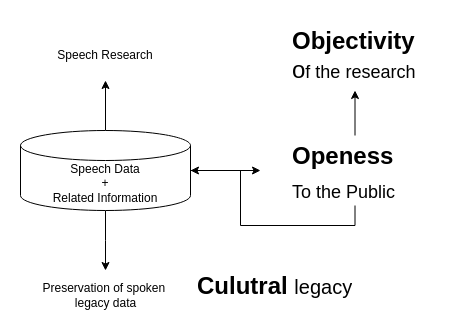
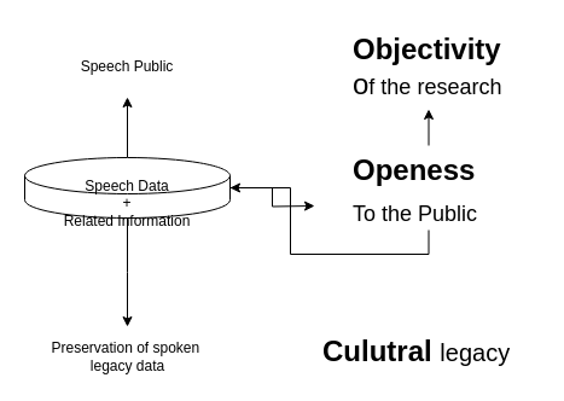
- <mxCell id="6" value="Speech Research" style="text;html=1;align=center;verticalAlign=middle;whiteSpace=wrap;rounded=0;" vertex="1" parent="1"><mxGeometry x="45" y="40" width="120" height="30" as="geometry" /></mxCell>
+ <mxCell id="6" value="Speech Public" style="text;html=1;align=center;verticalAlign=middle;whiteSpace=wrap;rounded=0;" vertex="1" parent="1"><mxGeometry x="45" y="40" width="120" height="30" as="geometry" /></mxCell>
- <mxCell id="5" value="Speech Data&lt;div&gt;+&lt;/div&gt;&lt;div&gt;Related Information&lt;/div&gt;" style="shape=cylinder3;whiteSpace=wrap;html=1;boundedLbl=1;backgroundOutline=1;size=15;" vertex="1" parent="1"><mxGeometry x="20" y="130" width="170" height="80" as="geometry" /></mxCell>
+ <mxCell id="5" value="Speech Data&lt;div&gt;+&lt;/div&gt;&lt;div&gt;Related Information&lt;/div&gt;" style="shape=cylinder3;whiteSpace=wrap;html=1;boundedLbl=1;backgroundOutline=1;size=15;" vertex="1" parent="1"><mxGeometry x="20" y="130" width="170" height="50" as="geometry" /></mxCell>
- <mxCell id="10" value="&lt;h1 style=&quot;margin-top: 0px;&quot;&gt;Openess&lt;/h1&gt;&lt;div&gt;&lt;font style=&quot;font-size: 18px; line-height: 10%;&quot;&gt;To the Public&lt;/font&gt;&lt;/div&gt;" style="text;html=1;whiteSpace=wrap;overflow=hidden;rounded=0;" vertex="1" parent="1"><mxGeometry x="290" y="135" width="129" height="70" as="geometry" /></mxCell>
+ <mxCell id="10" value="&lt;h1 style=&quot;margin-top: 0px;&quot;&gt;Openess&lt;/h1&gt;&lt;div&gt;&lt;font style=&quot;font-size: 18px; line-height: 10%;&quot;&gt;To the Public&lt;/font&gt;&lt;/div&gt;" style="text;html=1;whiteSpace=wrap;overflow=hidden;rounded=0;" vertex="1" parent="1"><mxGeometry x="290" y="120" width="129" height="70" as="geometry" /></mxCell>
- <mxCell id="12" value="&lt;h1 style=&quot;margin-top: 0px;&quot;&gt;&lt;span style=&quot;background-color: transparent; color: light-dark(rgb(0, 0, 0), rgb(255, 255, 255));&quot;&gt;Culutral &lt;span style=&quot;font-weight: 400;&quot;&gt;&lt;font style=&quot;font-size: 20px;&quot;&gt;legacy&lt;/font&gt;&lt;/span&gt;&lt;/span&gt;&lt;/h1&gt;" style="text;html=1;whiteSpace=wrap;overflow=hidden;rounded=0;" vertex="1" parent="1"><mxGeometry x="195" y="265" width="180" height="40" as="geometry" /></mxCell>
+ <mxCell id="12" value="&lt;h1 style=&quot;margin-top: 0px;&quot;&gt;&lt;span style=&quot;background-color: transparent; color: light-dark(rgb(0, 0, 0), rgb(255, 255, 255));&quot;&gt;Culutral &lt;span style=&quot;font-weight: 400;&quot;&gt;&lt;font style=&quot;font-size: 20px;&quot;&gt;legacy&lt;/font&gt;&lt;/span&gt;&lt;/span&gt;&lt;/h1&gt;" style="text;html=1;whiteSpace=wrap;overflow=hidden;rounded=0;" vertex="1" parent="1"><mxGeometry x="265" y="270" width="180" height="40" as="geometry" /></mxCell>
